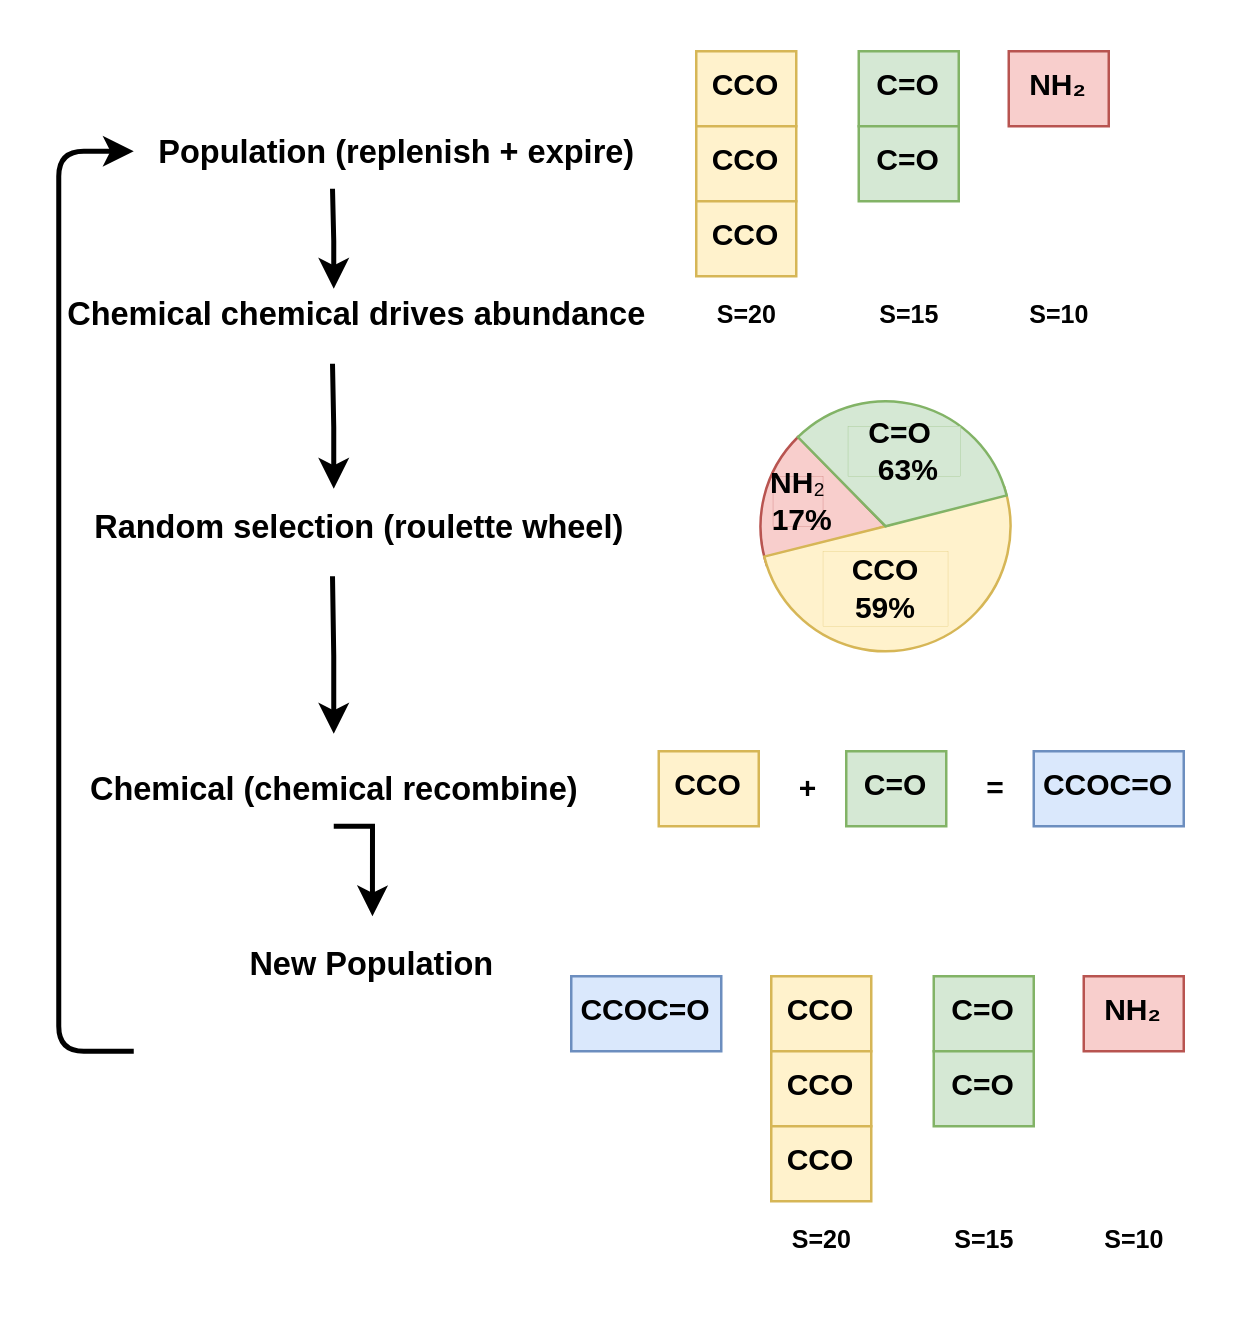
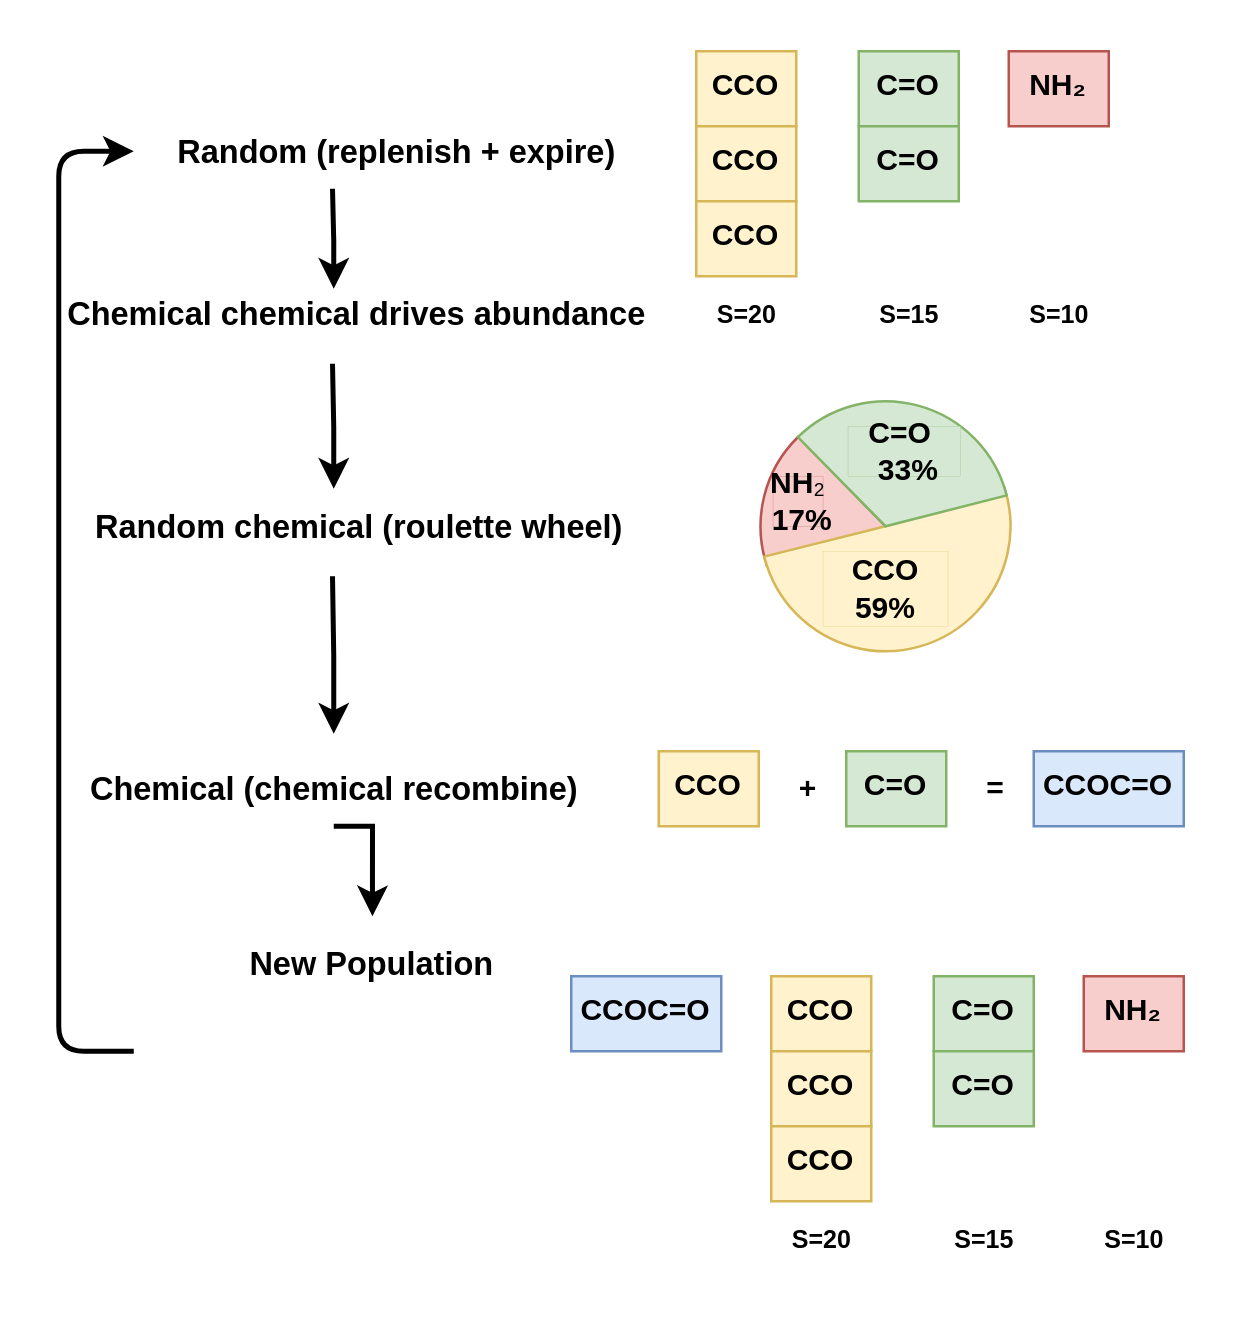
- <mxCell id="2" value="&lt;b&gt;&lt;font style=&quot;font-size: 13px;&quot;&gt;Population (replenish + expire)&lt;/font&gt;&lt;/b&gt;" style="text;html=1;align=center;verticalAlign=middle;resizable=0;points=[];autosize=1;strokeColor=none;fillColor=none;" vertex="1" parent="1"><mxGeometry x="53" y="45" width="210" height="30" as="geometry" /></mxCell>
+ <mxCell id="2" value="&lt;b&gt;&lt;font style=&quot;font-size: 13px;&quot;&gt;Random (replenish + expire)&lt;/font&gt;&lt;/b&gt;" style="text;html=1;align=center;verticalAlign=middle;resizable=0;points=[];autosize=1;strokeColor=none;fillColor=none;" vertex="1" parent="1"><mxGeometry x="53" y="45" width="210" height="30" as="geometry" /></mxCell>
- <mxCell id="44" value="C=O&amp;nbsp; &amp;nbsp;63%" style="shape=rect;strokeWidth=0;fontStyle=1;html=1;whiteSpace=wrap;align=center;fillColor=#d5e8d4;strokeColor=#82b366;" vertex="1" parent="37"><mxGeometry x="46.237" y="21.237" width="45" height="20" as="geometry" /></mxCell>
+ <mxCell id="44" value="C=O&amp;nbsp; &amp;nbsp;33%" style="shape=rect;strokeWidth=0;fontStyle=1;html=1;whiteSpace=wrap;align=center;fillColor=#d5e8d4;strokeColor=#82b366;" vertex="1" parent="37"><mxGeometry x="46.237" y="21.237" width="45" height="20" as="geometry" /></mxCell>
- <mxCell id="3" value="&lt;b&gt;&lt;font style=&quot;font-size: 13px;&quot;&gt;Random selection (roulette wheel)&lt;/font&gt;&lt;/b&gt;" style="text;html=1;align=center;verticalAlign=middle;resizable=0;points=[];autosize=1;strokeColor=none;fillColor=none;" vertex="1" parent="1"><mxGeometry x="23" y="195" width="240" height="30" as="geometry" /></mxCell>
+ <mxCell id="3" value="&lt;b&gt;&lt;font style=&quot;font-size: 13px;&quot;&gt;Random chemical (roulette wheel)&lt;/font&gt;&lt;/b&gt;" style="text;html=1;align=center;verticalAlign=middle;resizable=0;points=[];autosize=1;strokeColor=none;fillColor=none;" vertex="1" parent="1"><mxGeometry x="23" y="195" width="240" height="30" as="geometry" /></mxCell>
